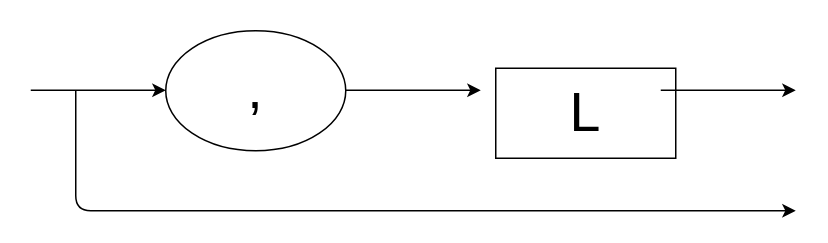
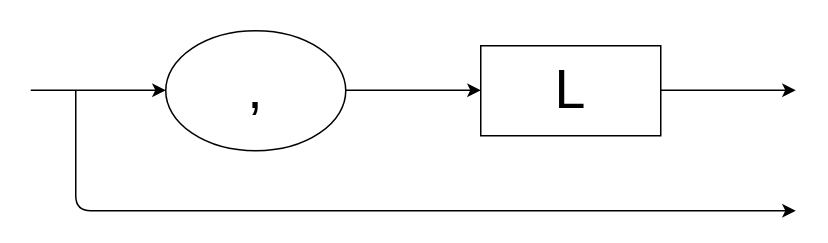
- <mxCell id="6" value="&lt;span style=&quot;font-size: 37px&quot;&gt;L&lt;/span&gt;" style="rounded=0;whiteSpace=wrap;html=1;" vertex="1" parent="2"><mxGeometry x="310" y="25" width="120" height="60" as="geometry" /></mxCell>
+ <mxCell id="6" value="&lt;span style=&quot;font-size: 37px&quot;&gt;L&lt;/span&gt;" style="rounded=0;whiteSpace=wrap;html=1;" vertex="1" parent="2"><mxGeometry x="300" y="10" width="120" height="60" as="geometry" /></mxCell>
